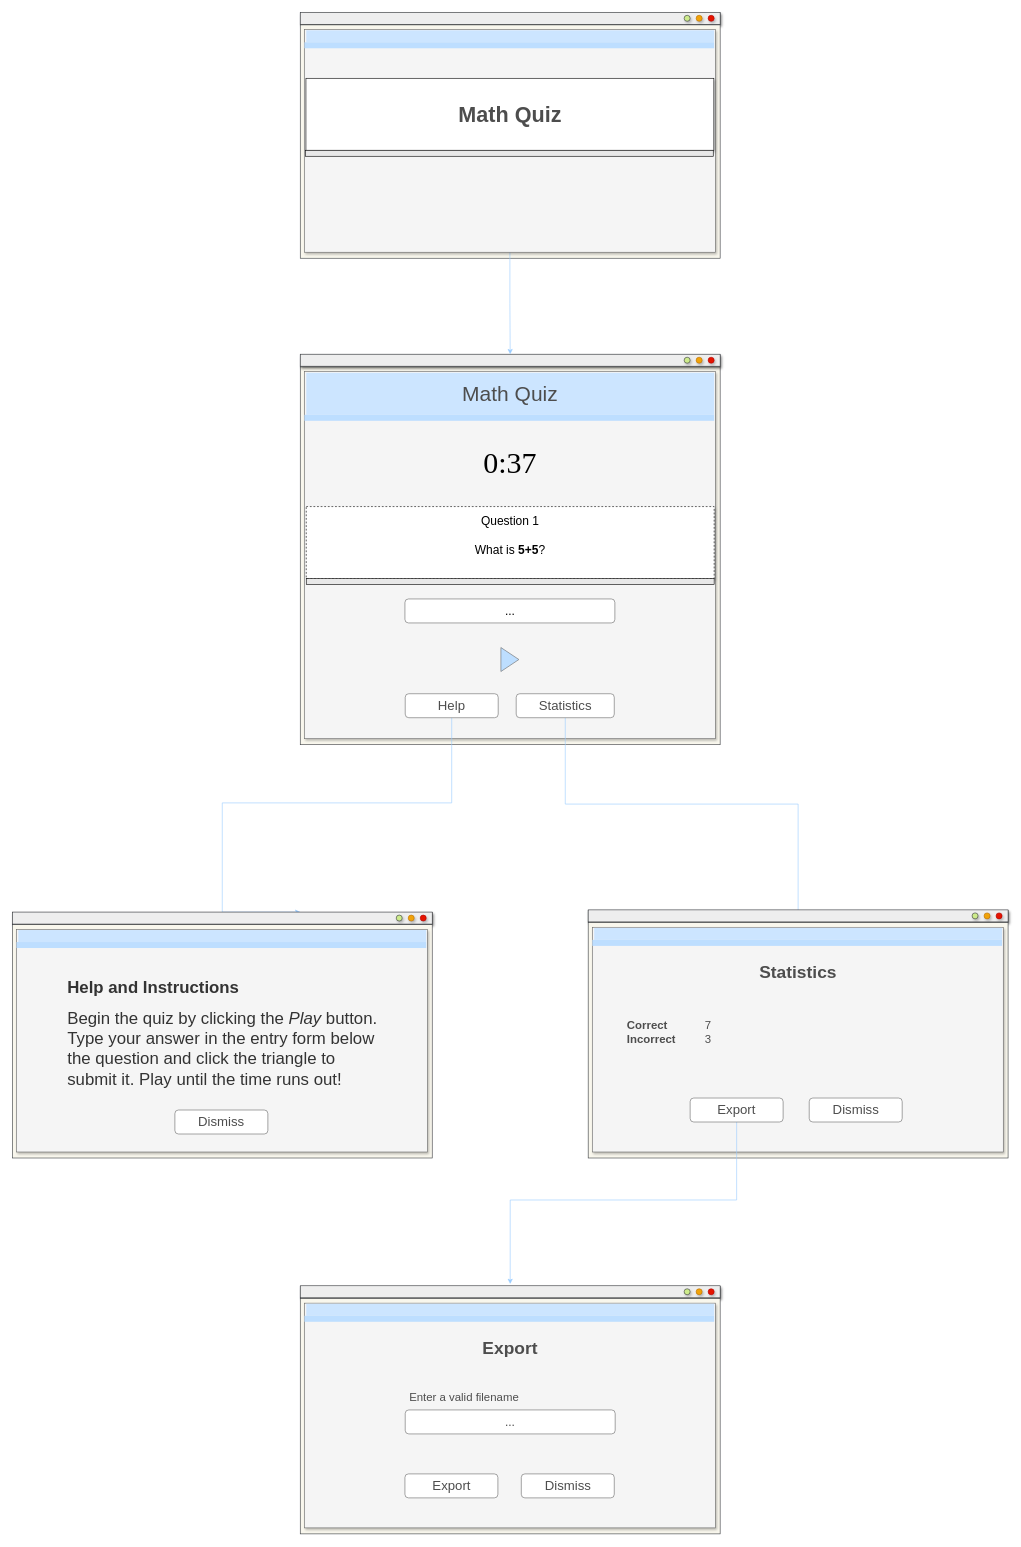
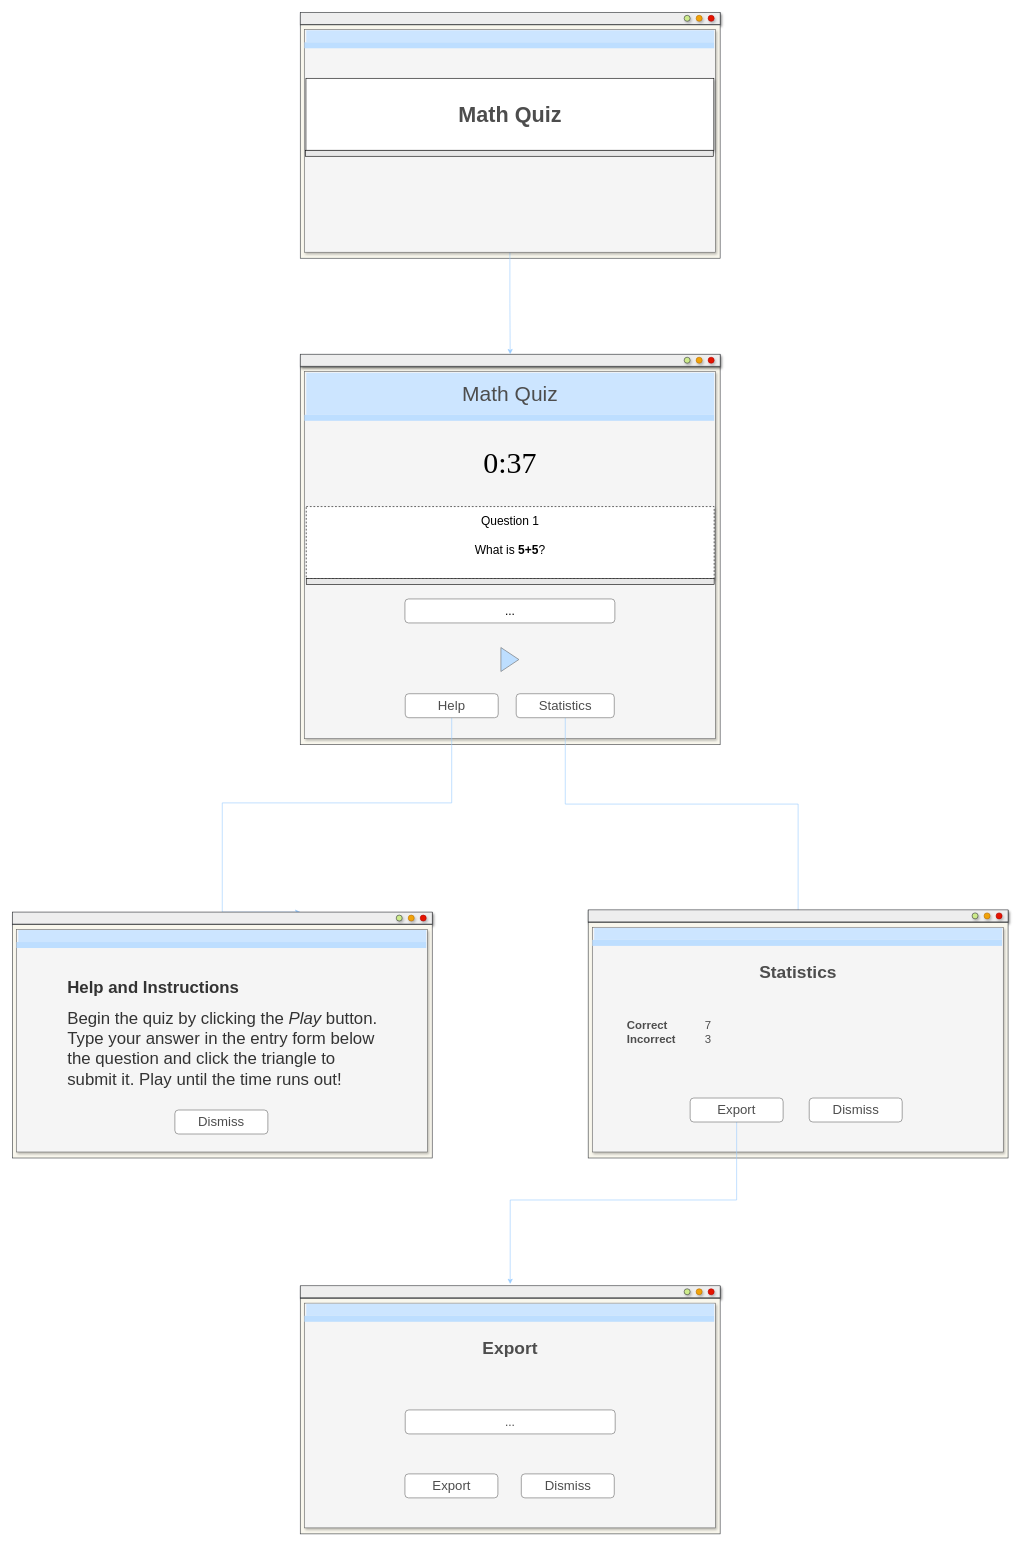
- <mxCell id="72" value="&lt;font style=&quot;font-size: 19px;&quot;&gt;Enter a valid filename&lt;/font&gt;" style="text;html=1;strokeColor=none;fillColor=none;align=left;verticalAlign=middle;whiteSpace=wrap;rounded=0;fontSize=19;fontColor=#4D4D4D;" parent="1" vertex="1"><mxGeometry x="680" y="2320" width="340" height="20" as="geometry" /></mxCell>
